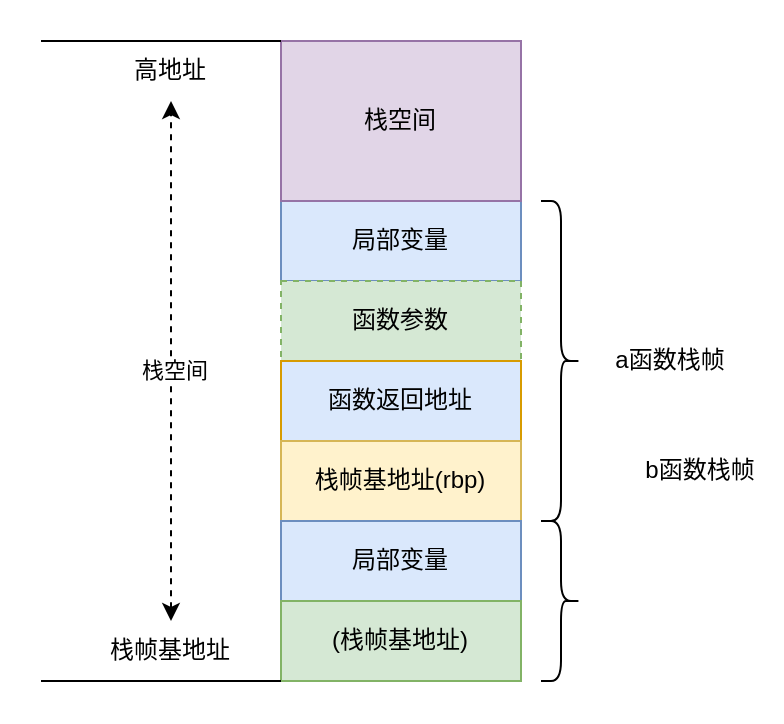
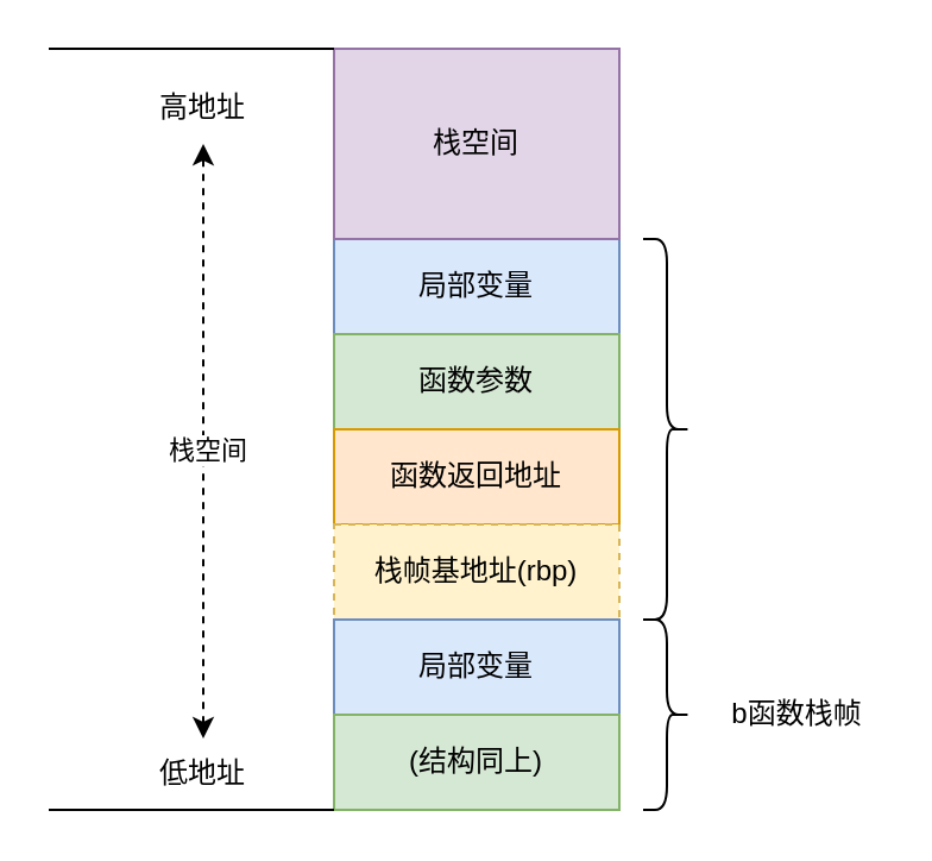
- <mxCell id="14" value="高地址" style="text;html=1;align=center;verticalAlign=middle;whiteSpace=wrap;rounded=0;" vertex="1" parent="1"><mxGeometry x="50" width="70" height="30" as="geometry" y="20" /></mxCell>
+ <mxCell id="14" value="高地址" style="text;html=1;align=center;verticalAlign=middle;whiteSpace=wrap;rounded=0;" vertex="1" parent="1"><mxGeometry x="50" y="30" width="70" height="30" as="geometry" /></mxCell>
- <mxCell id="3" value="函数参数" style="rounded=0;whiteSpace=wrap;html=1;fillColor=#d5e8d4;strokeColor=#82b366;dashed=1;" vertex="1" parent="1"><mxGeometry x="140" y="140" width="120" height="40" as="geometry" /></mxCell>
+ <mxCell id="3" value="函数参数" style="rounded=0;whiteSpace=wrap;html=1;fillColor=#d5e8d4;strokeColor=#82b366;" vertex="1" parent="1"><mxGeometry x="140" y="140" width="120" height="40" as="geometry" /></mxCell>
- <mxCell id="10" value="a函数栈帧" style="text;html=1;align=center;verticalAlign=middle;whiteSpace=wrap;rounded=0;" vertex="1" parent="1"><mxGeometry x="300" y="165" width="70" height="30" as="geometry" /></mxCell>
- <mxCell id="5" value="函数返回地址" style="rounded=0;whiteSpace=wrap;html=1;fillColor=#dae8fc;strokeColor=#d79b00;" vertex="1" parent="1"><mxGeometry x="140" y="180" width="120" height="40" as="geometry" /></mxCell>
+ <mxCell id="5" value="函数返回地址" style="rounded=0;whiteSpace=wrap;html=1;fillColor=#ffe6cc;strokeColor=#d79b00;" vertex="1" parent="1"><mxGeometry x="140" y="180" width="120" height="40" as="geometry" /></mxCell>
- <mxCell id="12" value="b函数栈帧" style="text;html=1;align=center;verticalAlign=middle;whiteSpace=wrap;rounded=0;" vertex="1" parent="1"><mxGeometry x="315" y="220" width="70" height="30" as="geometry" /></mxCell>
+ <mxCell id="12" value="b函数栈帧" style="text;html=1;align=center;verticalAlign=middle;whiteSpace=wrap;rounded=0;" vertex="1" parent="1"><mxGeometry x="300" y="285" width="70" height="30" as="geometry" /></mxCell>
- <mxCell id="6" value="栈帧基地址(rbp)" style="rounded=0;whiteSpace=wrap;html=1;fillColor=#fff2cc;strokeColor=#d6b656;" vertex="1" parent="1"><mxGeometry x="140" y="220" width="120" height="40" as="geometry" /></mxCell>
+ <mxCell id="6" value="栈帧基地址(rbp)" style="rounded=0;whiteSpace=wrap;html=1;fillColor=#fff2cc;strokeColor=#d6b656;dashed=1;" vertex="1" parent="1"><mxGeometry x="140" y="220" width="120" height="40" as="geometry" /></mxCell>
- <mxCell id="8" value="(栈帧基地址)" style="rounded=0;whiteSpace=wrap;html=1;fillColor=#d5e8d4;strokeColor=#82b366;" vertex="1" parent="1"><mxGeometry x="140" y="300" width="120" height="40" as="geometry" /></mxCell>
+ <mxCell id="8" value="(结构同上)" style="rounded=0;whiteSpace=wrap;html=1;fillColor=#d5e8d4;strokeColor=#82b366;" vertex="1" parent="1"><mxGeometry x="140" y="300" width="120" height="40" as="geometry" /></mxCell>
- <mxCell id="16" value="栈帧基地址" style="text;html=1;align=center;verticalAlign=middle;whiteSpace=wrap;rounded=0;" vertex="1" parent="1"><mxGeometry x="50" y="310" width="70" height="30" as="geometry" /></mxCell>
+ <mxCell id="16" value="低地址" style="text;html=1;align=center;verticalAlign=middle;whiteSpace=wrap;rounded=0;" vertex="1" parent="1"><mxGeometry x="50" y="310" width="70" height="30" as="geometry" /></mxCell>
